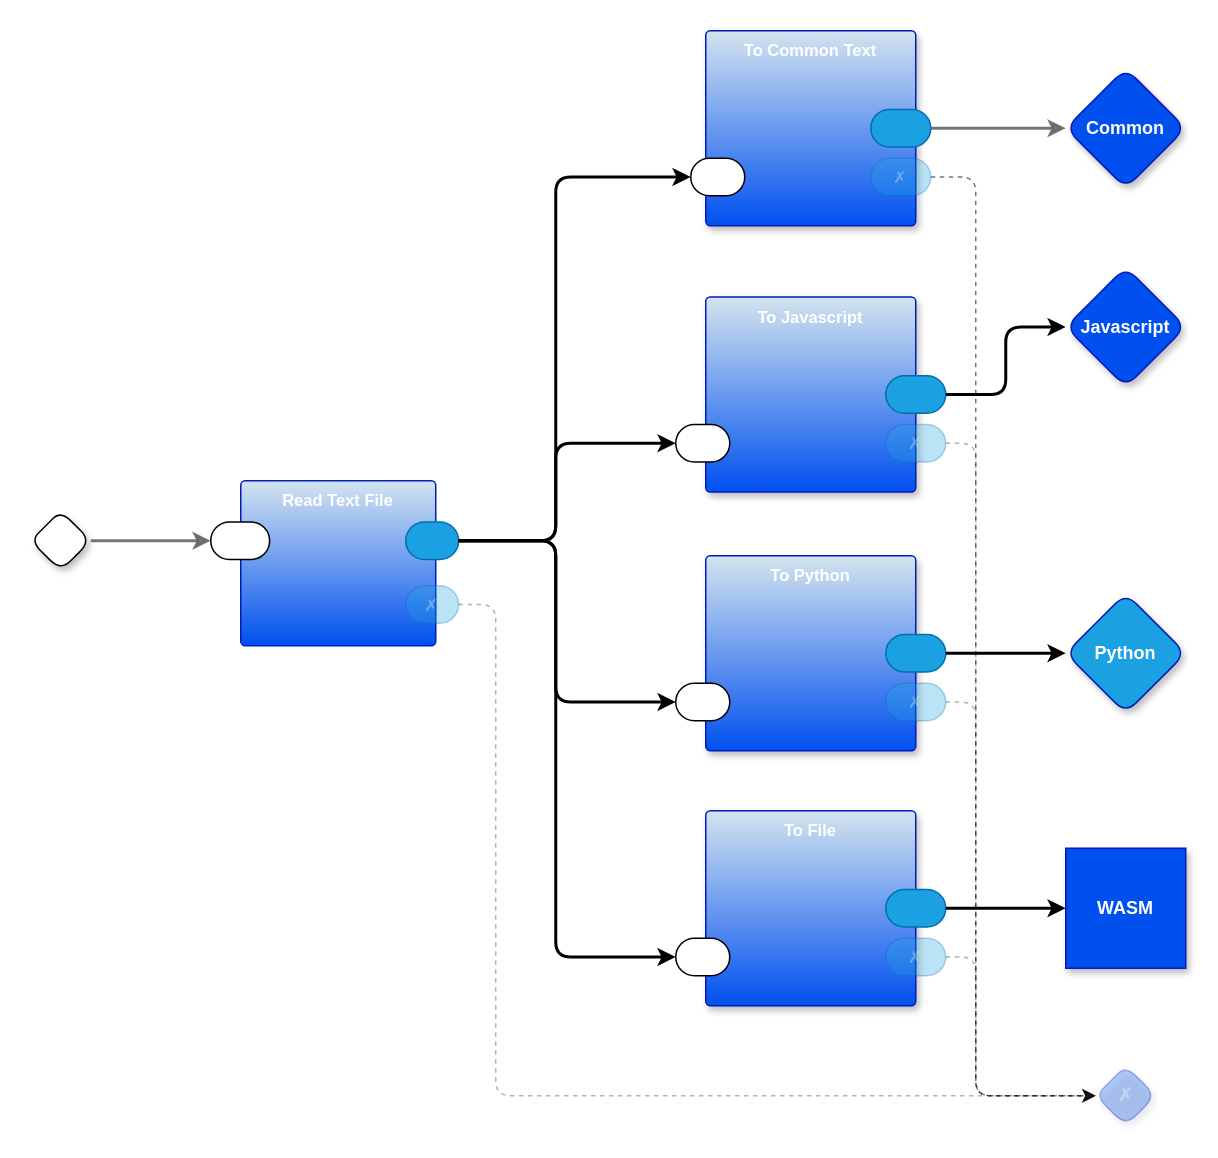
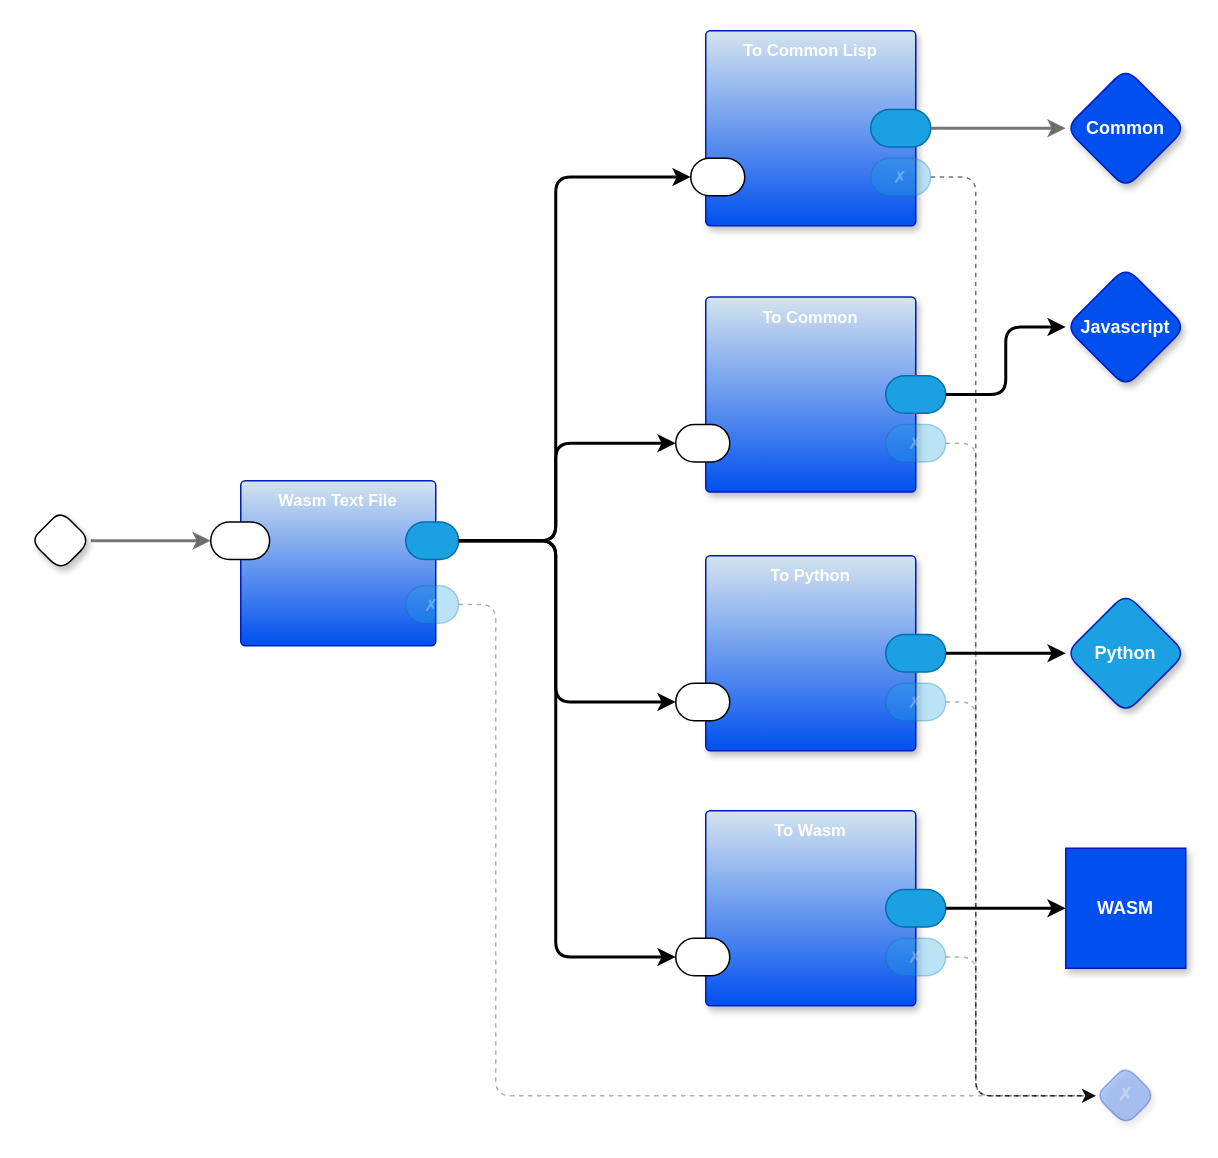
- <mxCell id="5" value="To Common Text" style="rounded=1;whiteSpace=wrap;html=1;sketch=0;container=1;recursiveResize=0;verticalAlign=top;arcSize=6;fontStyle=1;autosize=0;points=[];absoluteArcSize=1;shadow=1;strokeColor=#001DBC;fillColor=#D4E4EF;fontColor=#ffffff;fontFamily=Helvetica;fontSize=11;gradientColor=#0050EF;" parent="1" vertex="1"><mxGeometry x="470" y="20" width="140" height="130" as="geometry"><mxRectangle x="-98" y="-1230" width="99" height="26" as="alternateBounds" /></mxGeometry></mxCell>
+ <mxCell id="5" value="To Common Lisp" style="rounded=1;whiteSpace=wrap;html=1;sketch=0;container=1;recursiveResize=0;verticalAlign=top;arcSize=6;fontStyle=1;autosize=0;points=[];absoluteArcSize=1;shadow=1;strokeColor=#001DBC;fillColor=#D4E4EF;fontColor=#ffffff;fontFamily=Helvetica;fontSize=11;gradientColor=#0050EF;" parent="1" vertex="1"><mxGeometry x="470" y="20" width="140" height="130" as="geometry"><mxRectangle x="-98" y="-1230" width="99" height="26" as="alternateBounds" /></mxGeometry></mxCell>
- <mxCell id="18" value="To Javascript" style="rounded=1;whiteSpace=wrap;html=1;sketch=0;container=1;recursiveResize=0;verticalAlign=top;arcSize=6;fontStyle=1;autosize=0;points=[];absoluteArcSize=1;shadow=1;strokeColor=#001DBC;fillColor=#D4E4EF;fontColor=#ffffff;fontFamily=Helvetica;fontSize=11;gradientColor=#0050EF;" parent="1" vertex="1"><mxGeometry x="470" y="197.5" width="140" height="130" as="geometry"><mxRectangle x="-98" y="-1230" width="99" height="26" as="alternateBounds" /></mxGeometry></mxCell>
+ <mxCell id="18" value="To Common" style="rounded=1;whiteSpace=wrap;html=1;sketch=0;container=1;recursiveResize=0;verticalAlign=top;arcSize=6;fontStyle=1;autosize=0;points=[];absoluteArcSize=1;shadow=1;strokeColor=#001DBC;fillColor=#D4E4EF;fontColor=#ffffff;fontFamily=Helvetica;fontSize=11;gradientColor=#0050EF;" parent="1" vertex="1"><mxGeometry x="470" y="197.5" width="140" height="130" as="geometry"><mxRectangle x="-98" y="-1230" width="99" height="26" as="alternateBounds" /></mxGeometry></mxCell>
- <mxCell id="12" value="Read Text File" style="rounded=1;whiteSpace=wrap;html=1;sketch=0;container=1;recursiveResize=0;verticalAlign=top;arcSize=6;fontStyle=1;autosize=0;points=[];absoluteArcSize=1;shadow=0;strokeColor=#001DBC;fillColor=#D4E4EF;fontColor=#ffffff;fontFamily=Helvetica;fontSize=11;gradientColor=#0050EF;" parent="1" vertex="1"><mxGeometry x="160" y="320" width="130" height="110" as="geometry"><mxRectangle x="-98" y="-1230" width="99" height="26" as="alternateBounds" /></mxGeometry></mxCell>
+ <mxCell id="12" value="Wasm Text File" style="rounded=1;whiteSpace=wrap;html=1;sketch=0;container=1;recursiveResize=0;verticalAlign=top;arcSize=6;fontStyle=1;autosize=0;points=[];absoluteArcSize=1;shadow=0;strokeColor=#001DBC;fillColor=#D4E4EF;fontColor=#ffffff;fontFamily=Helvetica;fontSize=11;gradientColor=#0050EF;" parent="1" vertex="1"><mxGeometry x="160" y="320" width="130" height="110" as="geometry"><mxRectangle x="-98" y="-1230" width="99" height="26" as="alternateBounds" /></mxGeometry></mxCell>
- <mxCell id="34" value="To File" style="rounded=1;whiteSpace=wrap;html=1;sketch=0;container=1;recursiveResize=0;verticalAlign=top;arcSize=6;fontStyle=1;autosize=0;points=[];absoluteArcSize=1;shadow=1;strokeColor=#001DBC;fillColor=#D4E4EF;fontColor=#ffffff;fontFamily=Helvetica;fontSize=11;gradientColor=#0050EF;" parent="1" vertex="1"><mxGeometry x="470" y="540" width="140" height="130" as="geometry"><mxRectangle x="-98" y="-1230" width="99" height="26" as="alternateBounds" /></mxGeometry></mxCell>
+ <mxCell id="34" value="To Wasm" style="rounded=1;whiteSpace=wrap;html=1;sketch=0;container=1;recursiveResize=0;verticalAlign=top;arcSize=6;fontStyle=1;autosize=0;points=[];absoluteArcSize=1;shadow=1;strokeColor=#001DBC;fillColor=#D4E4EF;fontColor=#ffffff;fontFamily=Helvetica;fontSize=11;gradientColor=#0050EF;" parent="1" vertex="1"><mxGeometry x="470" y="540" width="140" height="130" as="geometry"><mxRectangle x="-98" y="-1230" width="99" height="26" as="alternateBounds" /></mxGeometry></mxCell>
